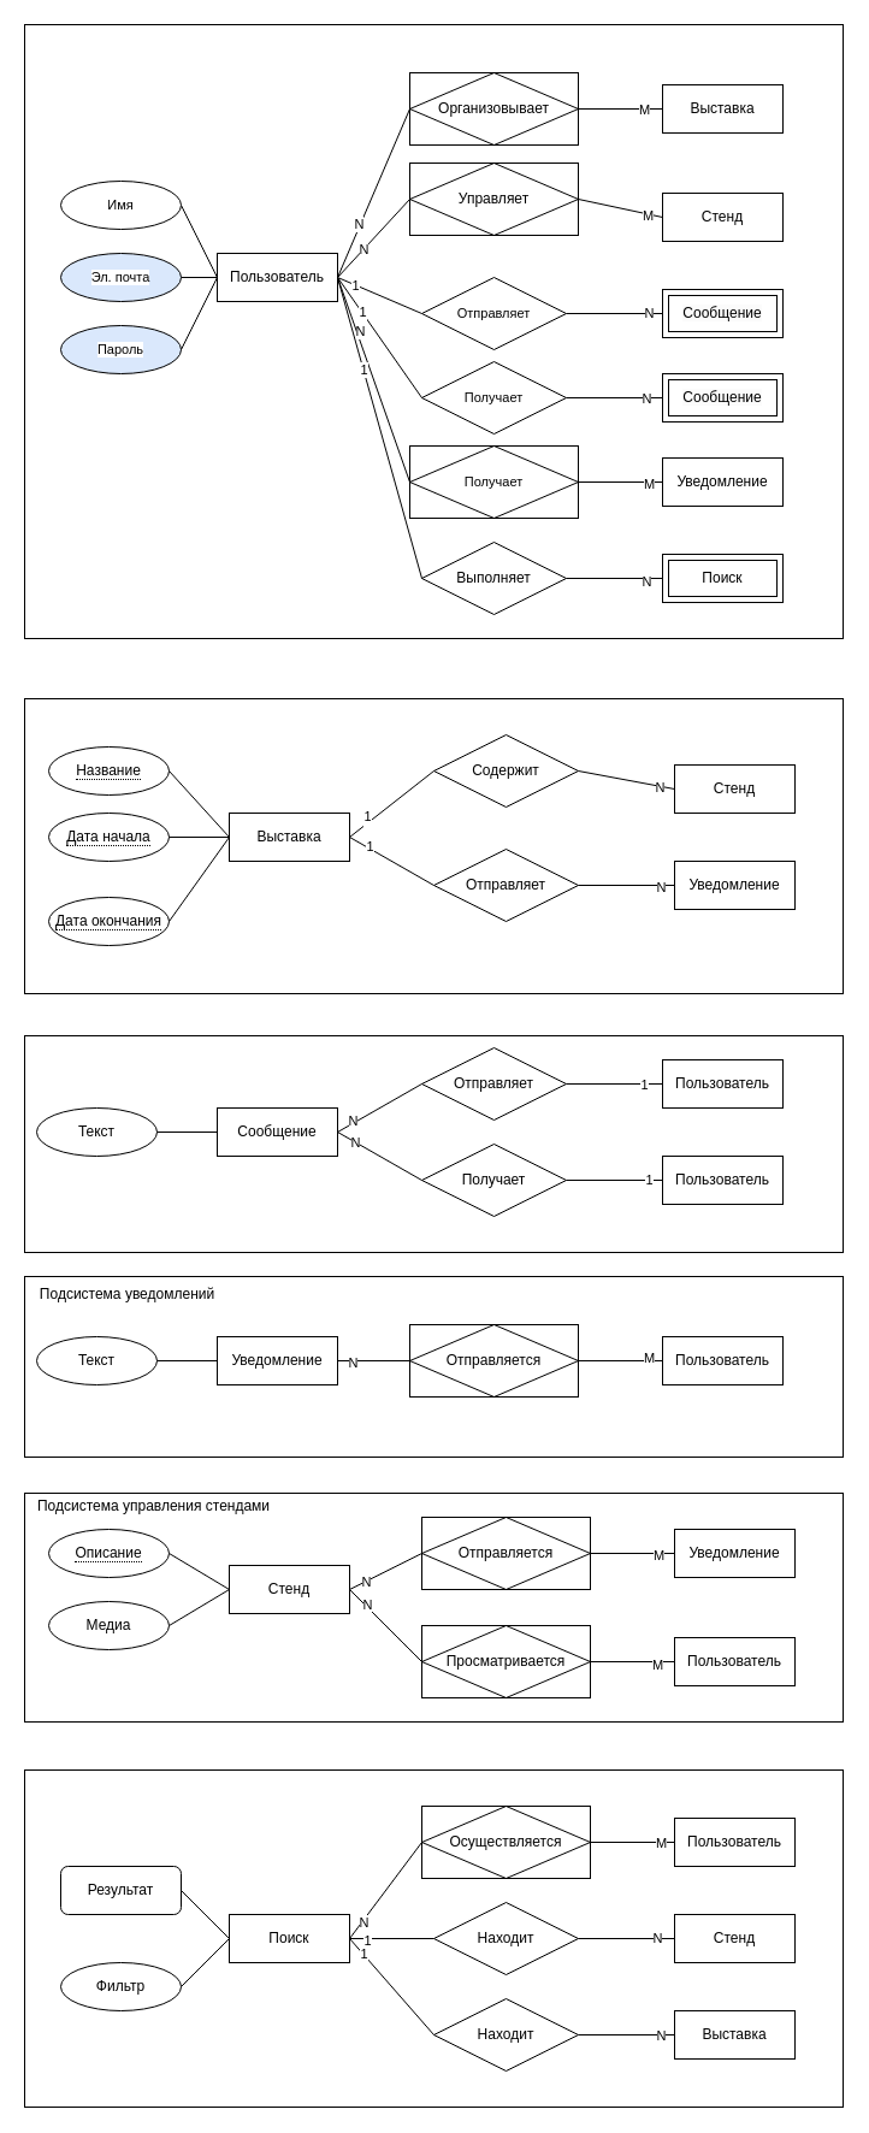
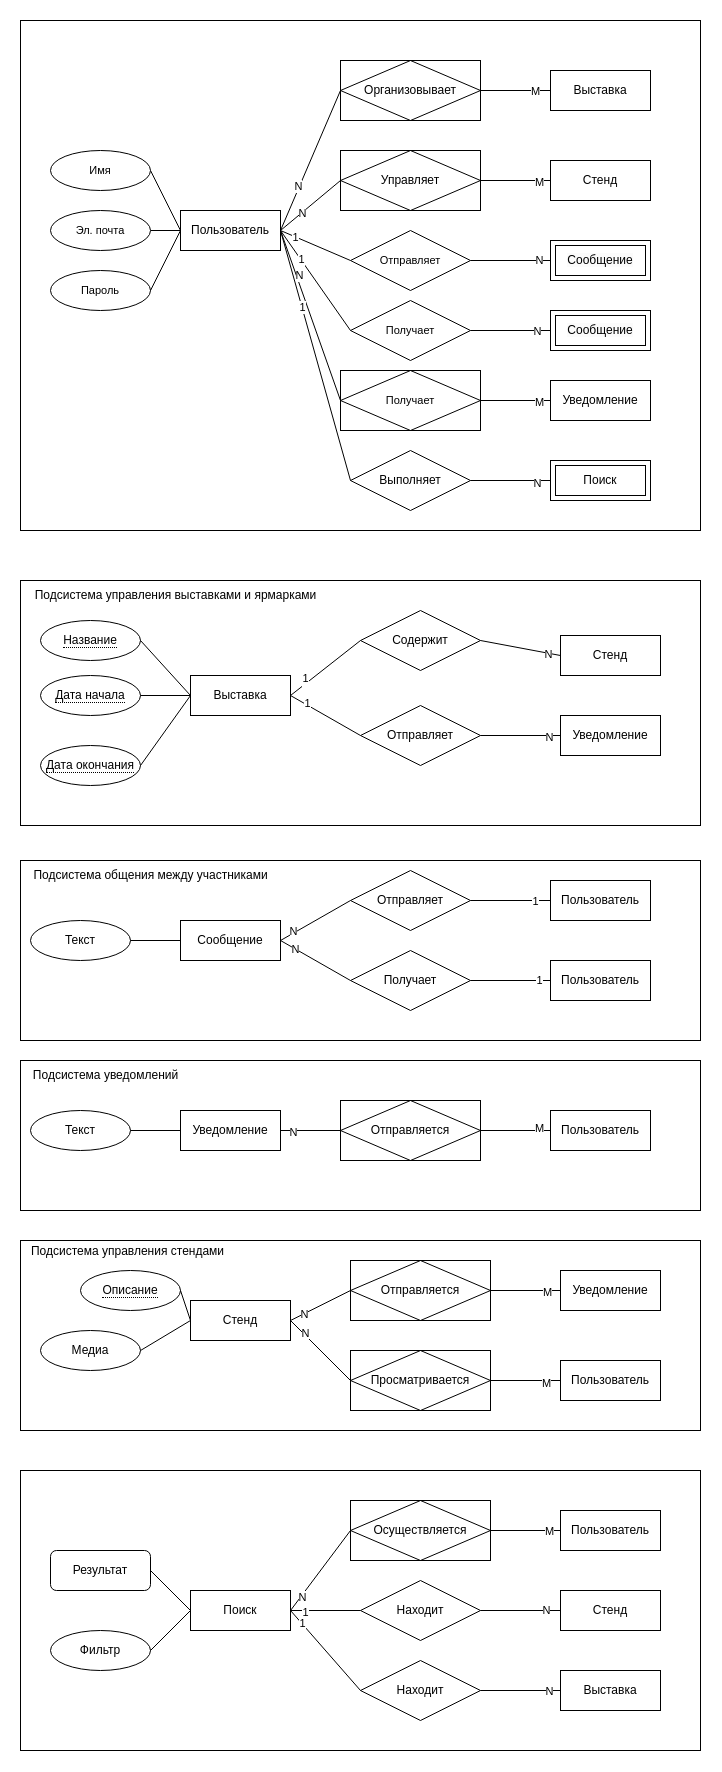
- <mxCell id="49" value="Управляет" style="shape=associativeEntity;whiteSpace=wrap;html=1;align=center;" parent="1" vertex="1"><mxGeometry x="340" y="135" width="140" height="60" as="geometry" /></mxCell>
+ <mxCell id="49" value="Управляет" style="shape=associativeEntity;whiteSpace=wrap;html=1;align=center;" parent="1" vertex="1"><mxGeometry x="340" y="150" width="140" height="60" as="geometry" /></mxCell>
- <mxCell id="35" value="Эл. почта" style="ellipse;whiteSpace=wrap;html=1;align=center;fontFamily=Helvetica;fontSize=11;fontColor=default;labelBackgroundColor=default;fillColor=#dae8fc;" parent="1" vertex="1"><mxGeometry x="50" y="210" width="100" height="40" as="geometry" /></mxCell>
+ <mxCell id="35" value="Эл. почта" style="ellipse;whiteSpace=wrap;html=1;align=center;fontFamily=Helvetica;fontSize=11;fontColor=default;labelBackgroundColor=default;" parent="1" vertex="1"><mxGeometry x="50" y="210" width="100" height="40" as="geometry" /></mxCell>
- <mxCell id="40" value="Пароль" style="ellipse;whiteSpace=wrap;html=1;align=center;fontFamily=Helvetica;fontSize=11;fontColor=default;labelBackgroundColor=default;fillColor=#dae8fc;" parent="1" vertex="1"><mxGeometry x="50" y="270" width="100" height="40" as="geometry" /></mxCell>
+ <mxCell id="40" value="Пароль" style="ellipse;whiteSpace=wrap;html=1;align=center;fontFamily=Helvetica;fontSize=11;fontColor=default;labelBackgroundColor=default;" parent="1" vertex="1"><mxGeometry x="50" y="270" width="100" height="40" as="geometry" /></mxCell>
+ <mxCell id="134" value="Подсистема управления выставками и ярмарками" style="text;html=1;align=center;verticalAlign=middle;resizable=0;points=[];autosize=1;strokeColor=none;fillColor=none;" parent="1" vertex="1"><mxGeometry x="20" y="580" width="310" height="30" as="geometry" /></mxCell>
+ <mxCell id="135" value="Подсистема общения между участниками" style="text;html=1;align=center;verticalAlign=middle;resizable=0;points=[];autosize=1;strokeColor=none;fillColor=none;" parent="1" vertex="1"><mxGeometry x="20" y="860" width="260" height="30" as="geometry" /></mxCell>
- <mxCell id="96" value="&lt;span style=&quot;border-bottom: 1px dotted&quot;&gt;Описание&lt;/span&gt;" style="ellipse;whiteSpace=wrap;html=1;align=center;" parent="1" vertex="1"><mxGeometry x="40" y="1270" width="100" height="40" as="geometry" /></mxCell>
+ <mxCell id="96" value="&lt;span style=&quot;border-bottom: 1px dotted&quot;&gt;Описание&lt;/span&gt;" style="ellipse;whiteSpace=wrap;html=1;align=center;" parent="1" vertex="1"><mxGeometry x="80" y="1270" width="100" height="40" as="geometry" /></mxCell>
